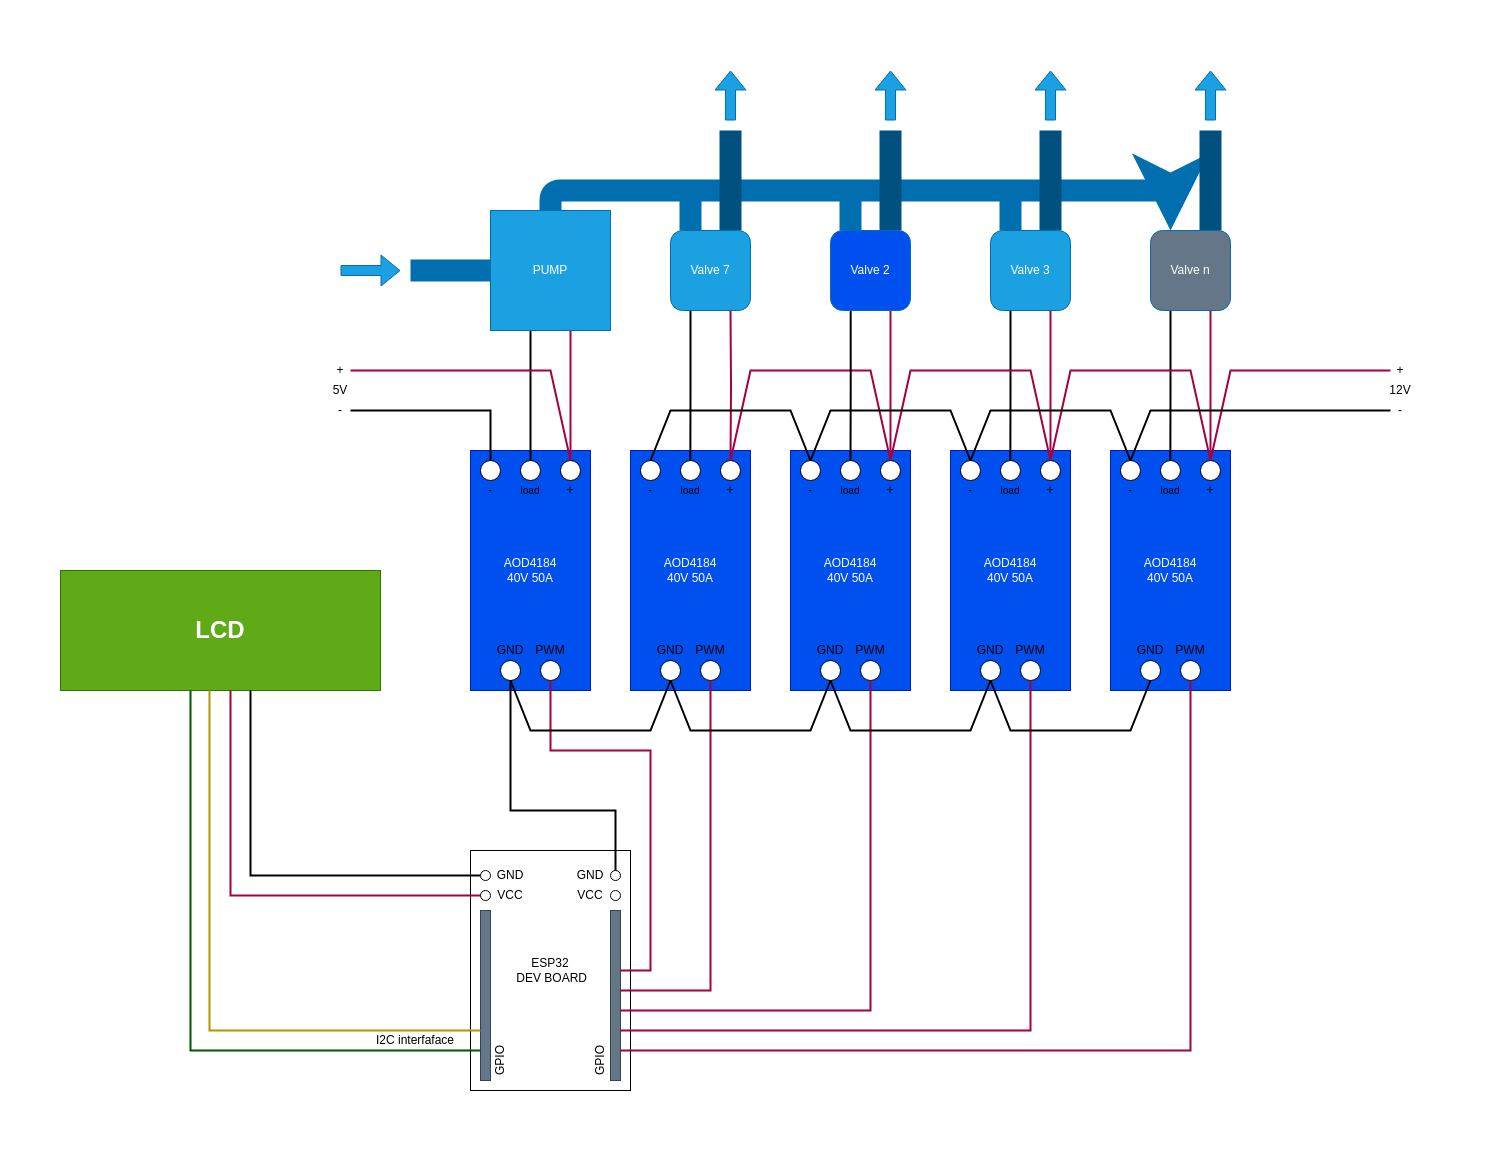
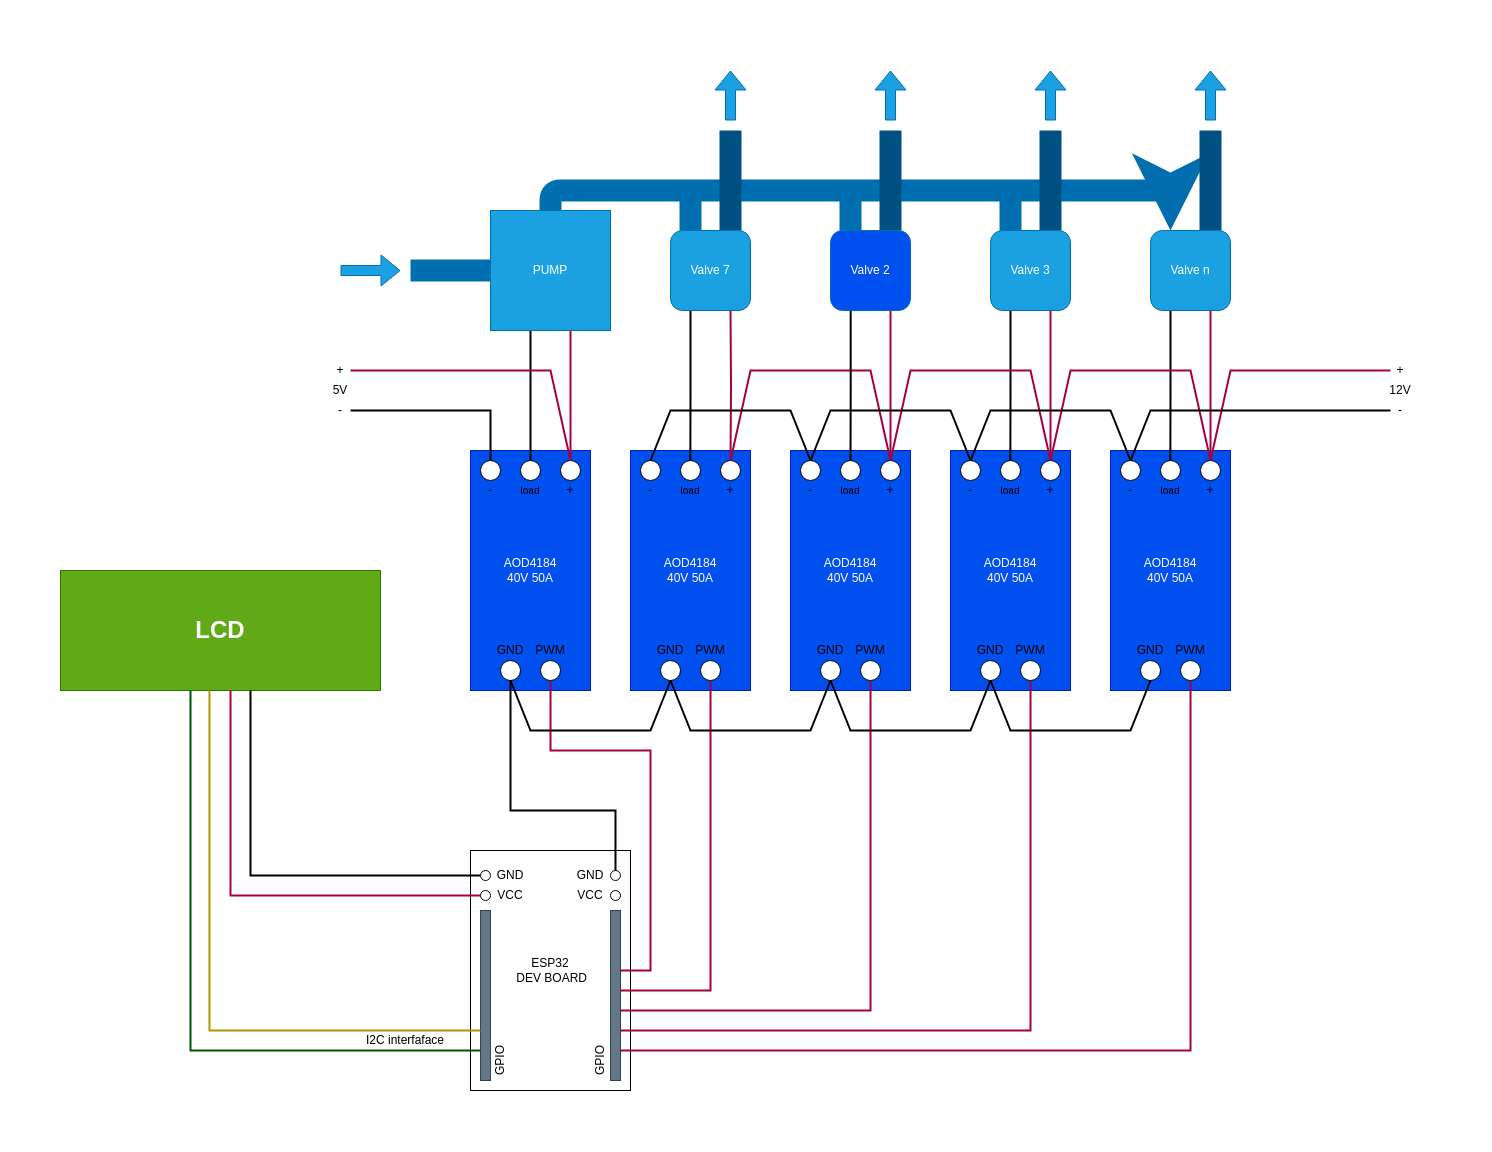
- <mxCell id="119" value="Valve n" style="rounded=1;whiteSpace=wrap;html=1;fillColor=#647687;fontColor=#ffffff;strokeColor=#006EAF;" parent="1" vertex="1"><mxGeometry x="1150" y="230" width="80" height="80" as="geometry" /></mxCell>
+ <mxCell id="119" value="Valve n" style="rounded=1;whiteSpace=wrap;html=1;fillColor=#1ba1e2;fontColor=#ffffff;strokeColor=#006EAF;" parent="1" vertex="1"><mxGeometry x="1150" y="230" width="80" height="80" as="geometry" /></mxCell>
- <mxCell id="76" value="I2C interfaface" style="text;html=1;align=center;verticalAlign=middle;whiteSpace=wrap;rounded=0;" parent="1" vertex="1"><mxGeometry x="360" y="1030" width="110" height="20" as="geometry" /></mxCell>
+ <mxCell id="76" value="I2C interfaface" style="text;html=1;align=center;verticalAlign=middle;whiteSpace=wrap;rounded=0;" parent="1" vertex="1"><mxGeometry x="350" y="1030" width="110" height="20" as="geometry" /></mxCell>
